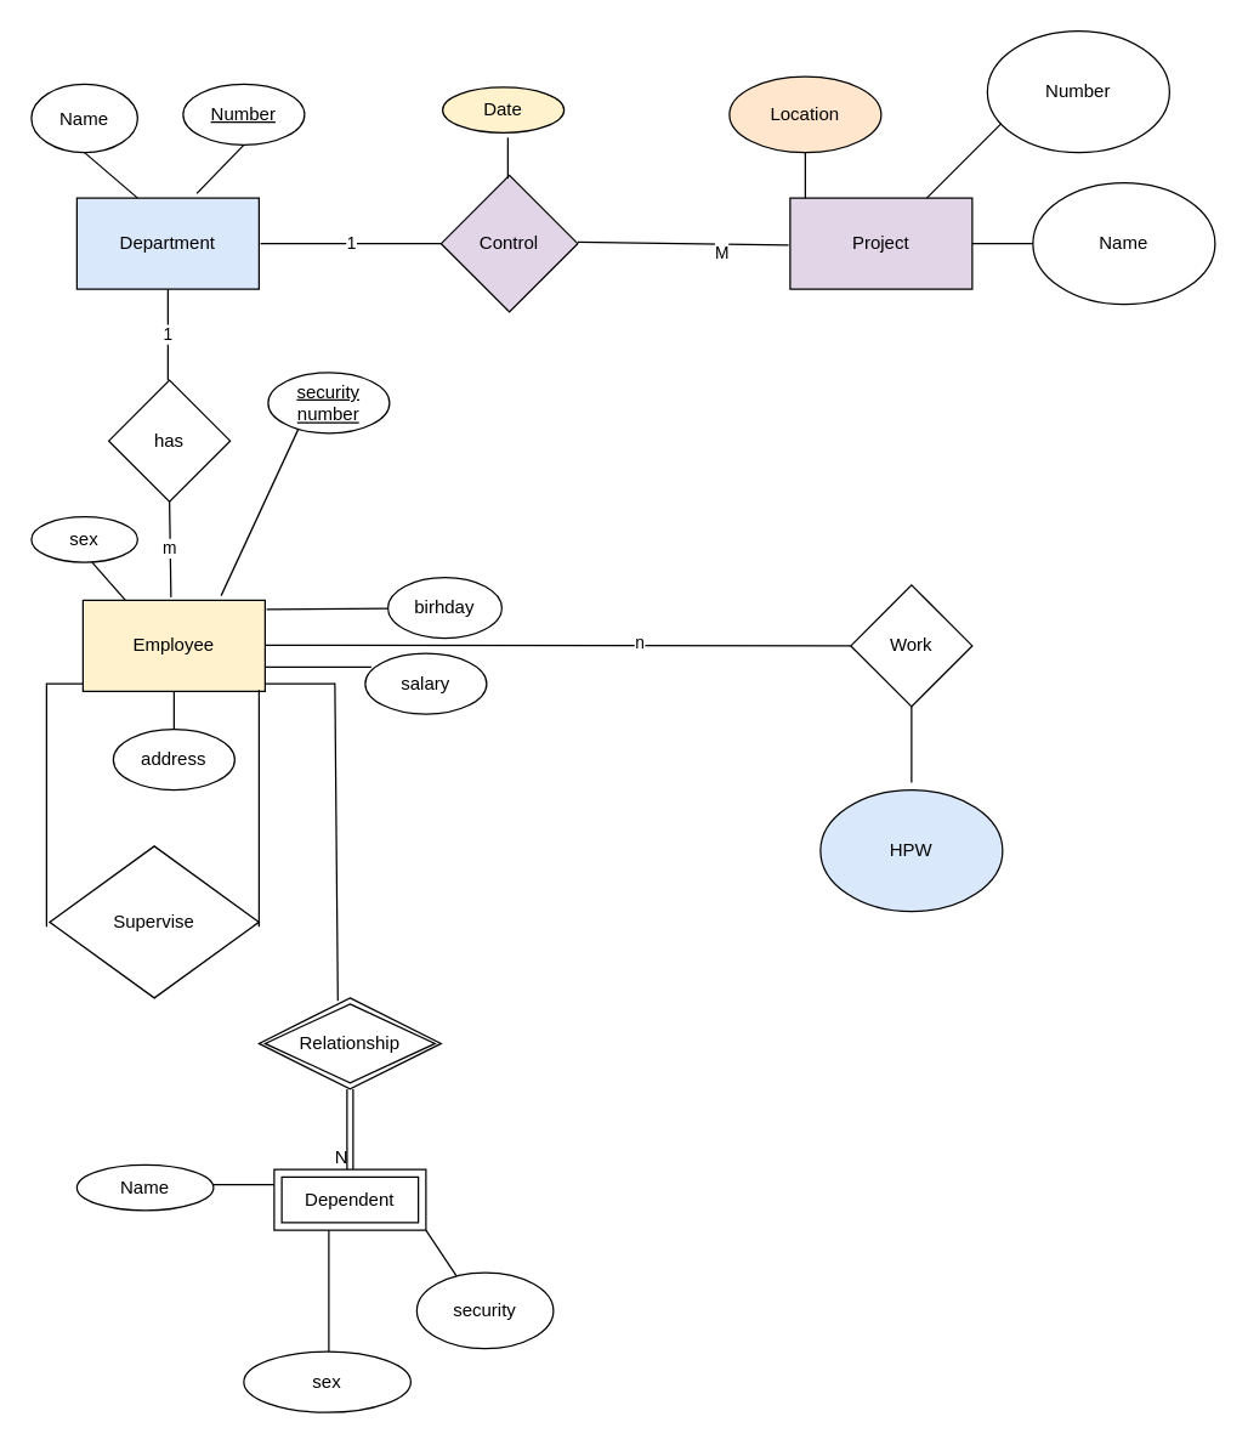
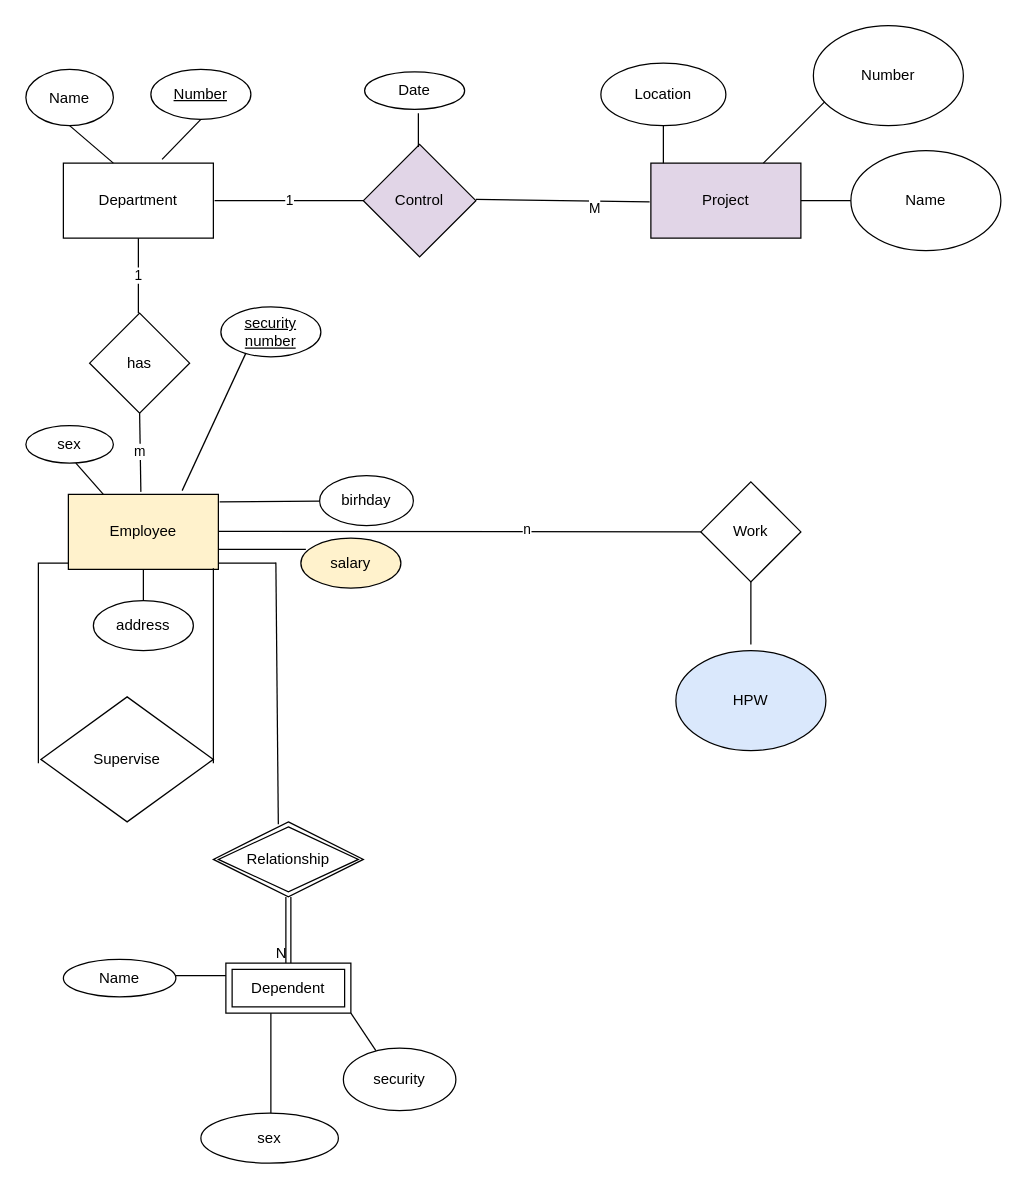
- <mxCell id="13" value="Date" style="ellipse;whiteSpace=wrap;html=1;fillColor=#fff2cc;" vertex="1" parent="1"><mxGeometry x="291" y="57" width="80" height="30" as="geometry" /></mxCell>
+ <mxCell id="13" value="Date" style="ellipse;whiteSpace=wrap;html=1;" vertex="1" parent="1"><mxGeometry x="291" y="57" width="80" height="30" as="geometry" /></mxCell>
- <mxCell id="49" value="Location" style="ellipse;whiteSpace=wrap;html=1;fillColor=#ffe6cc;" vertex="1" parent="1"><mxGeometry x="480" y="50" width="100" height="50" as="geometry" /></mxCell>
+ <mxCell id="49" value="Location" style="ellipse;whiteSpace=wrap;html=1;" vertex="1" parent="1"><mxGeometry x="480" y="50" width="100" height="50" as="geometry" /></mxCell>
- <mxCell id="2" value="Department" style="rounded=0;whiteSpace=wrap;html=1;fillColor=#dae8fc;" vertex="1" parent="1"><mxGeometry x="50" y="130" width="120" height="60" as="geometry" /></mxCell>
+ <mxCell id="2" value="Department" style="rounded=0;whiteSpace=wrap;html=1;" vertex="1" parent="1"><mxGeometry x="50" y="130" width="120" height="60" as="geometry" /></mxCell>
- <mxCell id="25" value="salary" style="ellipse;whiteSpace=wrap;html=1;" vertex="1" parent="1"><mxGeometry x="240" y="430" width="80" height="40" as="geometry" /></mxCell>
+ <mxCell id="25" value="salary" style="ellipse;whiteSpace=wrap;html=1;fillColor=#fff2cc;" vertex="1" parent="1"><mxGeometry x="240" y="430" width="80" height="40" as="geometry" /></mxCell>
